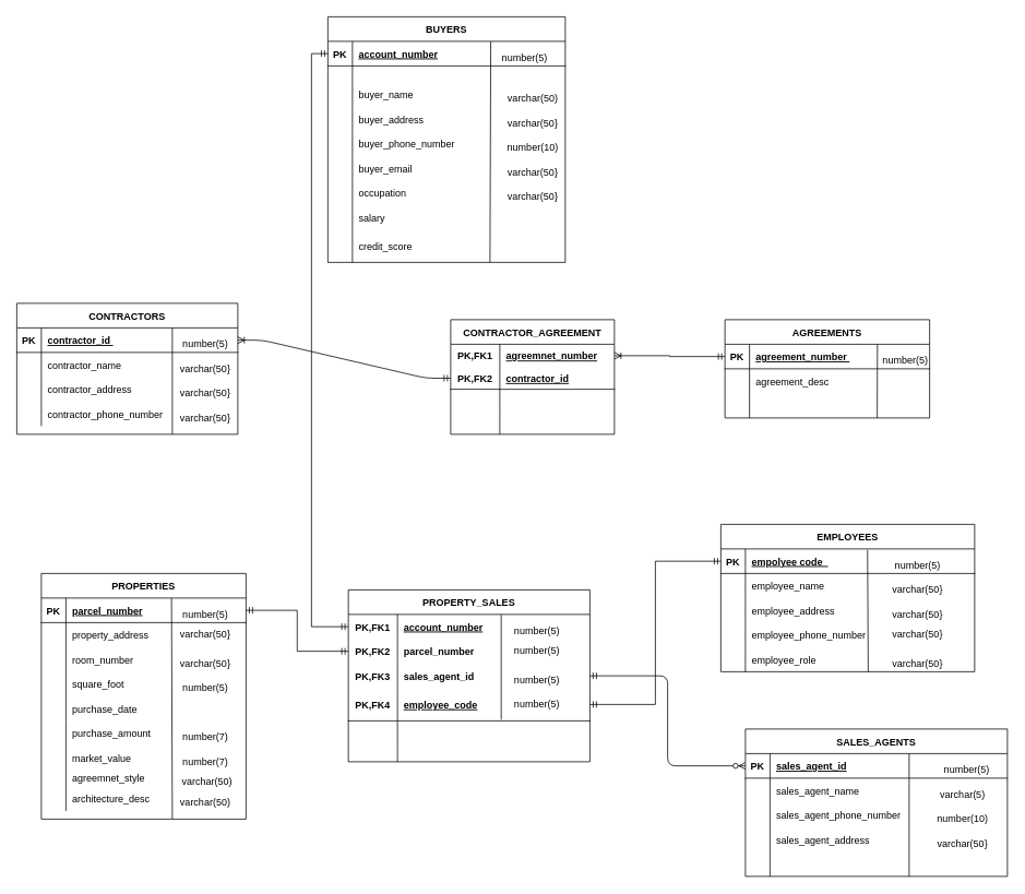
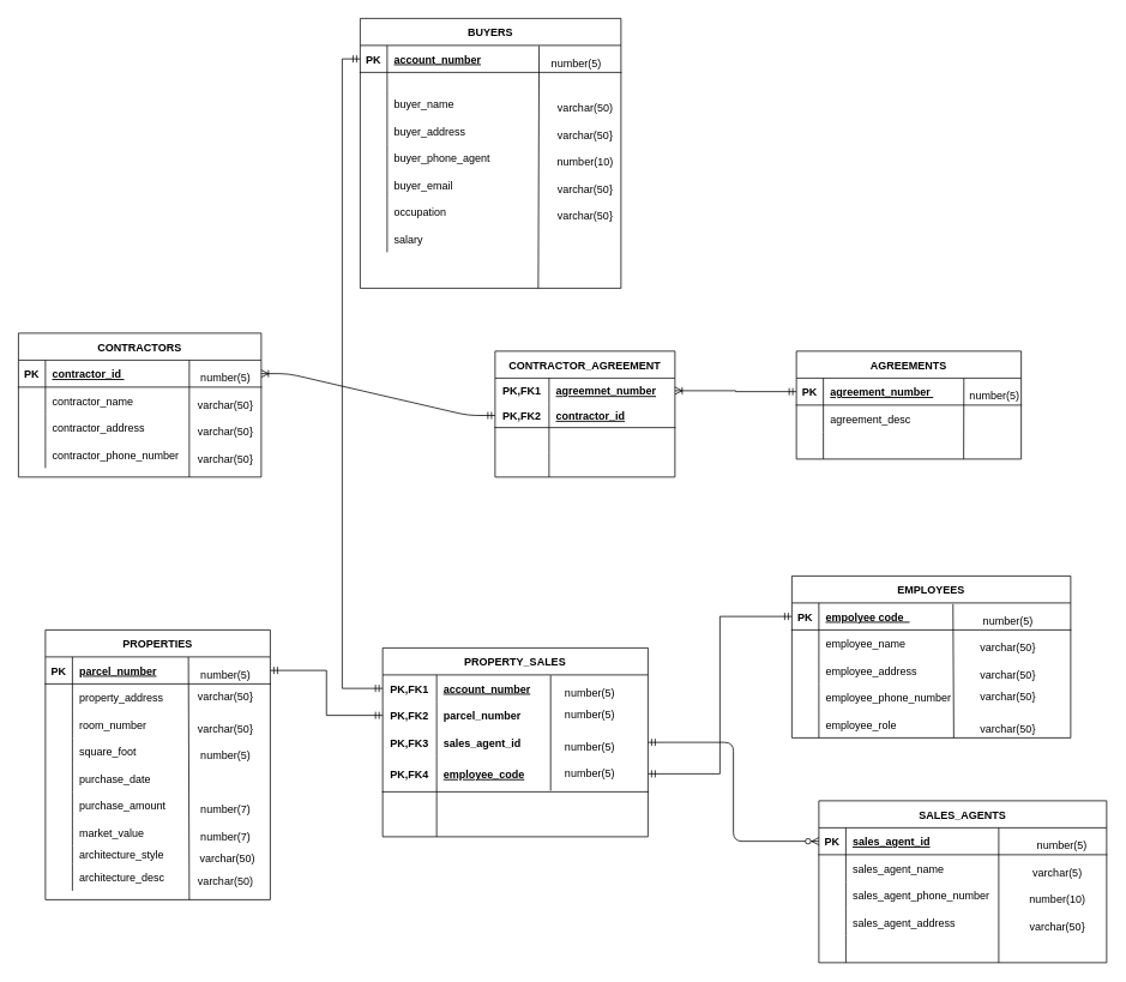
- <mxCell id="17" value="buyer_phone_number" style="shape=partialRectangle;overflow=hidden;connectable=0;fillColor=none;top=0;left=0;bottom=0;right=0;align=left;spacingLeft=6;" parent="15" vertex="1"><mxGeometry x="30" width="260" height="30" as="geometry"><mxRectangle width="260" height="30" as="alternateBounds" /></mxGeometry></mxCell>
+ <mxCell id="17" value="buyer_phone_agent" style="shape=partialRectangle;overflow=hidden;connectable=0;fillColor=none;top=0;left=0;bottom=0;right=0;align=left;spacingLeft=6;" parent="15" vertex="1"><mxGeometry x="30" width="260" height="30" as="geometry"><mxRectangle width="260" height="30" as="alternateBounds" /></mxGeometry></mxCell>
- <mxCell id="29" value="credit_score " style="shape=partialRectangle;overflow=hidden;connectable=0;fillColor=none;top=0;left=0;bottom=0;right=0;align=left;spacingLeft=6;" parent="27" vertex="1"><mxGeometry x="30" width="260" height="40" as="geometry"><mxRectangle width="260" height="40" as="alternateBounds" /></mxGeometry></mxCell>
- <mxCell id="79" value="agreemnet_style" style="shape=partialRectangle;overflow=hidden;connectable=0;fillColor=none;top=0;left=0;bottom=0;right=0;align=left;spacingLeft=6;" parent="77" vertex="1"><mxGeometry x="30" width="220" height="20" as="geometry"><mxRectangle width="220" height="20" as="alternateBounds" /></mxGeometry></mxCell>
+ <mxCell id="79" value="architecture_style" style="shape=partialRectangle;overflow=hidden;connectable=0;fillColor=none;top=0;left=0;bottom=0;right=0;align=left;spacingLeft=6;" parent="77" vertex="1"><mxGeometry x="30" width="220" height="20" as="geometry"><mxRectangle width="220" height="20" as="alternateBounds" /></mxGeometry></mxCell>
